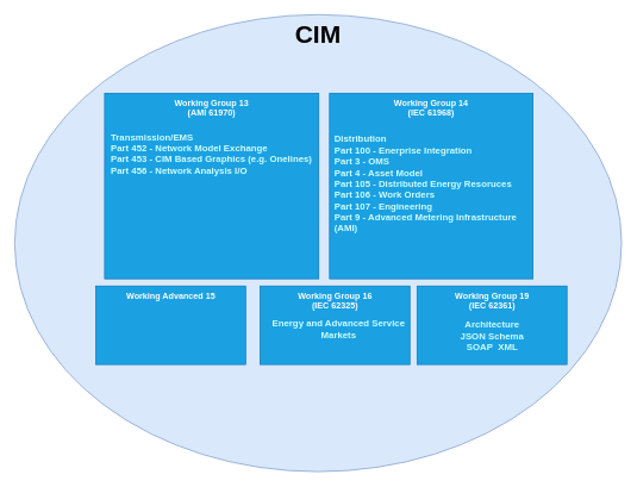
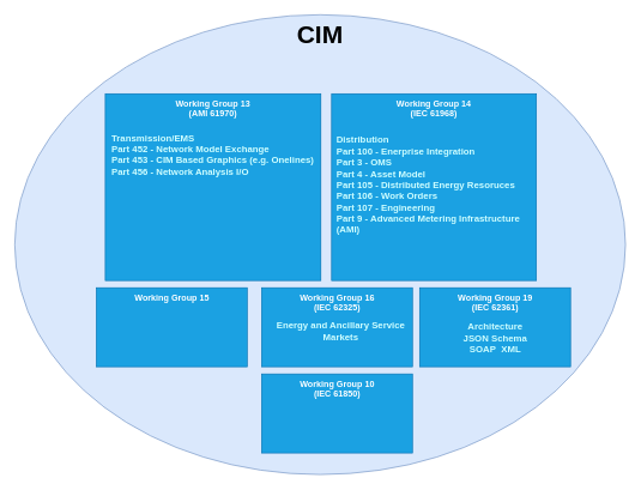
- <mxCell id="6" value="Working Advanced 15" style="rounded=0;whiteSpace=wrap;html=1;fillColor=#1ba1e2;fontColor=#ffffff;strokeColor=#006EAF;fontStyle=1;verticalAlign=top;" vertex="1" parent="1"><mxGeometry x="133.5" y="400" width="210" height="110" as="geometry" /></mxCell>
+ <mxCell id="6" value="Working Group 15" style="rounded=0;whiteSpace=wrap;html=1;fillColor=#1ba1e2;fontColor=#ffffff;strokeColor=#006EAF;fontStyle=1;verticalAlign=top;" vertex="1" parent="1"><mxGeometry x="133.5" y="400" width="210" height="110" as="geometry" /></mxCell>
- <mxCell id="11" value="Energy and Advanced Service Markets" style="text;html=1;strokeColor=none;fillColor=none;align=center;verticalAlign=middle;whiteSpace=wrap;rounded=0;fontStyle=1;fontColor=#d1ffff;fontSize=13;" vertex="1" parent="1"><mxGeometry x="363.5" y="430" width="220" height="60" as="geometry" /></mxCell>
+ <mxCell id="11" value="Energy and Ancillary Service Markets" style="text;html=1;strokeColor=none;fillColor=none;align=center;verticalAlign=middle;whiteSpace=wrap;rounded=0;fontStyle=1;fontColor=#d1ffff;fontSize=13;" vertex="1" parent="1"><mxGeometry x="363.5" y="430" width="220" height="60" as="geometry" /></mxCell>
+ <mxCell id="3" value="Working Group 10&lt;br&gt;(IEC 61850)" style="rounded=0;whiteSpace=wrap;html=1;fillColor=#1ba1e2;fontColor=#ffffff;strokeColor=#006EAF;fontStyle=1;verticalAlign=top;" vertex="1" parent="1"><mxGeometry x="363.5" y="520" width="210" height="110" as="geometry" /></mxCell>
